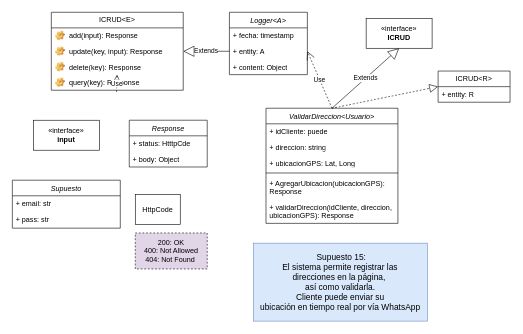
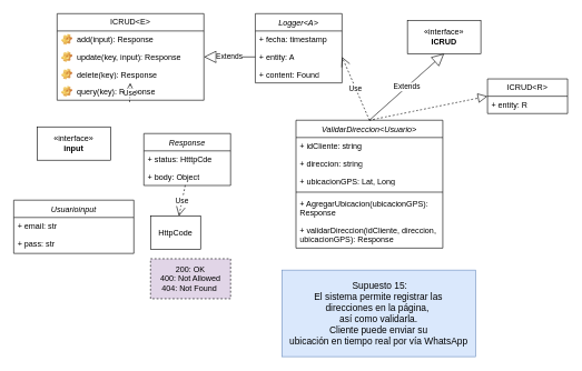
- <mxCell id="31" value="+ content: Object" style="text;strokeColor=none;fillColor=none;align=left;verticalAlign=top;spacingLeft=4;spacingRight=4;overflow=hidden;rotatable=0;points=[[0,0.5],[1,0.5]];portConstraint=eastwest;whiteSpace=wrap;html=1;" vertex="1" parent="28"><mxGeometry y="78" width="130" height="26" as="geometry" /></mxCell>
+ <mxCell id="31" value="+ content: Found" style="text;strokeColor=none;fillColor=none;align=left;verticalAlign=top;spacingLeft=4;spacingRight=4;overflow=hidden;rotatable=0;points=[[0,0.5],[1,0.5]];portConstraint=eastwest;whiteSpace=wrap;html=1;" vertex="1" parent="28"><mxGeometry y="78" width="130" height="26" as="geometry" /></mxCell>
- <mxCell id="4" value="+ idCliente: puede" style="text;strokeColor=none;fillColor=none;align=left;verticalAlign=top;spacingLeft=4;spacingRight=4;overflow=hidden;rotatable=0;points=[[0,0.5],[1,0.5]];portConstraint=eastwest;whiteSpace=wrap;html=1;" vertex="1" parent="3"><mxGeometry y="26" width="220" height="26" as="geometry" /></mxCell>
+ <mxCell id="4" value="+ idCliente: string" style="text;strokeColor=none;fillColor=none;align=left;verticalAlign=top;spacingLeft=4;spacingRight=4;overflow=hidden;rotatable=0;points=[[0,0.5],[1,0.5]];portConstraint=eastwest;whiteSpace=wrap;html=1;" vertex="1" parent="3"><mxGeometry y="26" width="220" height="26" as="geometry" /></mxCell>
- <mxCell id="15" value="«interface»&lt;br&gt;&lt;b&gt;input&lt;/b&gt;" style="html=1;whiteSpace=wrap;" vertex="1" parent="1"><mxGeometry x="55" y="200" width="110" height="50" as="geometry" /></mxCell>
+ <mxCell id="15" value="«interface»&lt;br&gt;&lt;b&gt;input&lt;/b&gt;" style="html=1;whiteSpace=wrap;" vertex="1" parent="1"><mxGeometry x="55" y="190" width="110" height="50" as="geometry" /></mxCell>
+ <mxCell id="24" value="Use" style="endArrow=open;endSize=12;dashed=1;html=1;rounded=0;exitX=0.477;exitY=0.985;exitDx=0;exitDy=0;exitPerimeter=0;" edge="1" parent="1" source="22" target="23"><mxGeometry width="160" relative="1" as="geometry"><mxPoint x="510" y="280" as="sourcePoint" /><mxPoint x="455" y="327" as="targetPoint" /></mxGeometry></mxCell>
- <mxCell id="17" value="Supuesto" style="swimlane;fontStyle=2;align=center;verticalAlign=top;childLayout=stackLayout;horizontal=1;startSize=26;horizontalStack=0;resizeParent=1;resizeLast=0;collapsible=1;marginBottom=0;rounded=0;shadow=0;strokeWidth=1;" vertex="1" parent="1"><mxGeometry x="20" y="300" width="180" height="80" as="geometry"><mxRectangle x="230" y="140" width="160" height="26" as="alternateBounds" /></mxGeometry></mxCell>
+ <mxCell id="17" value="Usuarioinput" style="swimlane;fontStyle=2;align=center;verticalAlign=top;childLayout=stackLayout;horizontal=1;startSize=26;horizontalStack=0;resizeParent=1;resizeLast=0;collapsible=1;marginBottom=0;rounded=0;shadow=0;strokeWidth=1;" vertex="1" parent="1"><mxGeometry x="20" y="300" width="180" height="80" as="geometry"><mxRectangle x="230" y="140" width="160" height="26" as="alternateBounds" /></mxGeometry></mxCell>
